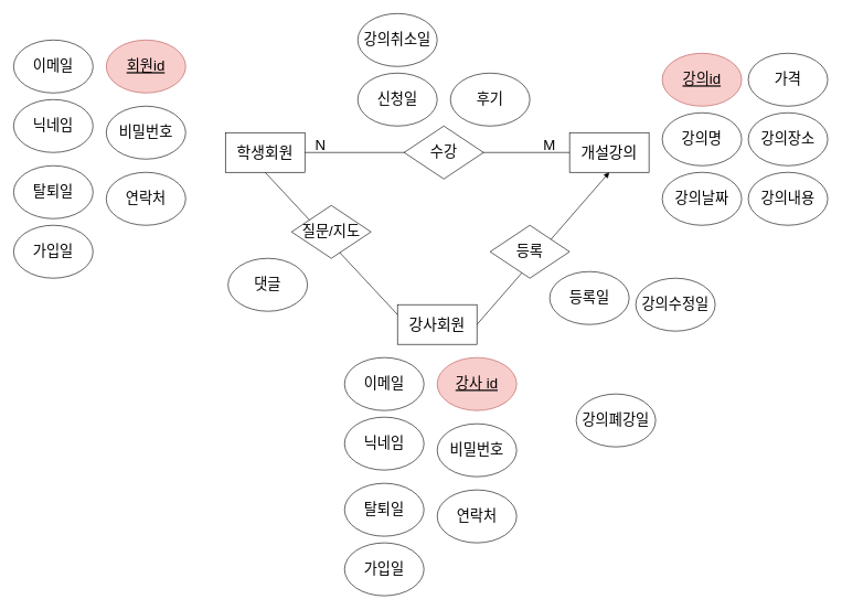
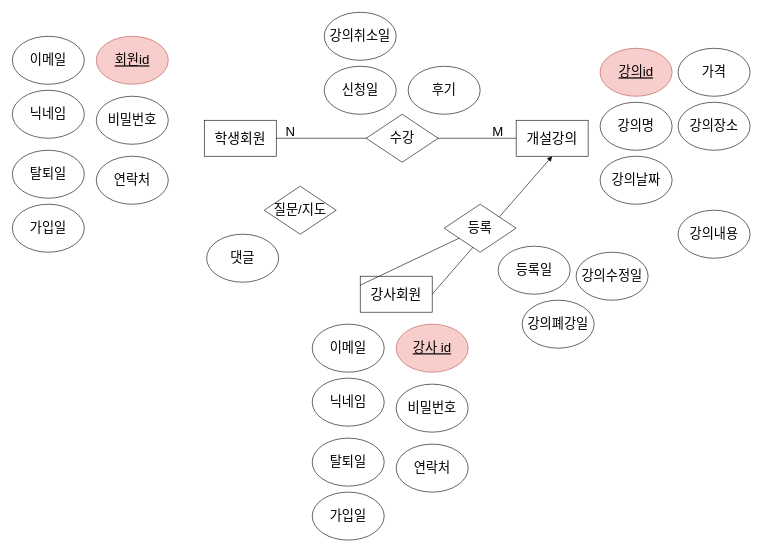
- <mxCell id="16" value="강의내용" style="ellipse;whiteSpace=wrap;html=1;fontSize=22;fontStyle=0" vertex="1" parent="1"><mxGeometry x="1130" y="260" width="120" height="80" as="geometry" /></mxCell>
+ <mxCell id="16" value="강의내용" style="ellipse;whiteSpace=wrap;html=1;fontSize=22;fontStyle=0" vertex="1" parent="1"><mxGeometry x="1130" y="350" width="120" height="80" as="geometry" /></mxCell>
- <mxCell id="27" value="" style="endArrow=none;html=1;fontSize=22;exitX=0;exitY=0.25;exitDx=0;exitDy=0;entryX=0.5;entryY=1;entryDx=0;entryDy=0;" edge="1" parent="1" source="24" target="3"><mxGeometry width="50" height="50" relative="1" as="geometry"><mxPoint x="650" y="480" as="sourcePoint" /><mxPoint x="700" y="430" as="targetPoint" /></mxGeometry></mxCell>
+ <mxCell id="27" value="" style="endArrow=none;html=1;fontSize=22;exitX=0;exitY=0.25;exitDx=0;exitDy=0;" edge="1" parent="1" source="24" target="26"><mxGeometry width="50" height="50" relative="1" as="geometry"><mxPoint x="650" y="480" as="sourcePoint" /><mxPoint x="700" y="430" as="targetPoint" /></mxGeometry></mxCell>
- <mxCell id="32" value="강의폐강일" style="ellipse;whiteSpace=wrap;html=1;fontSize=22;fontStyle=0" vertex="1" parent="1"><mxGeometry x="870" y="595" width="120" height="80" as="geometry" /></mxCell>
+ <mxCell id="32" value="강의폐강일" style="ellipse;whiteSpace=wrap;html=1;fontSize=22;fontStyle=0" vertex="1" parent="1"><mxGeometry x="870" y="500" width="120" height="80" as="geometry" /></mxCell>
